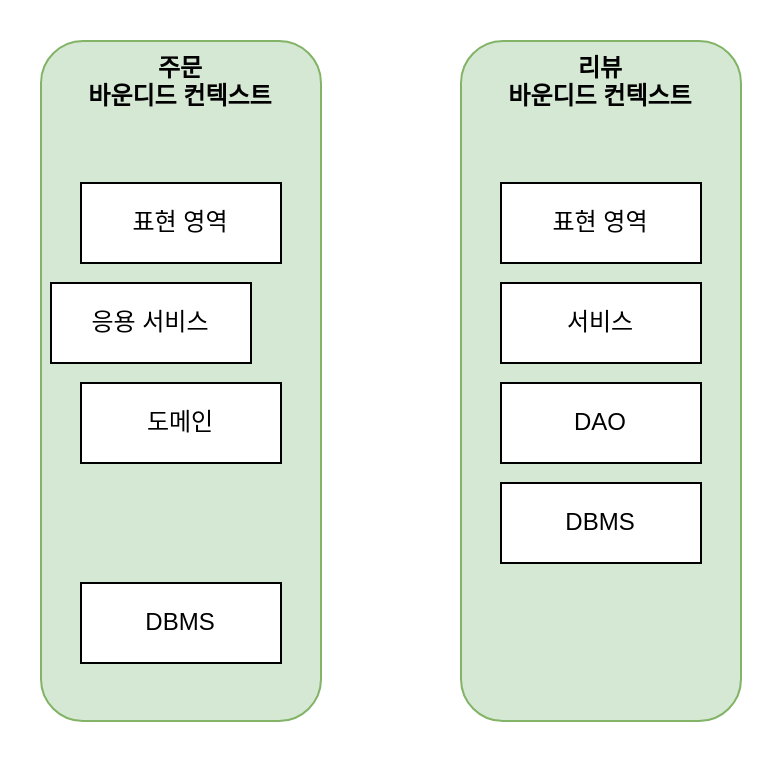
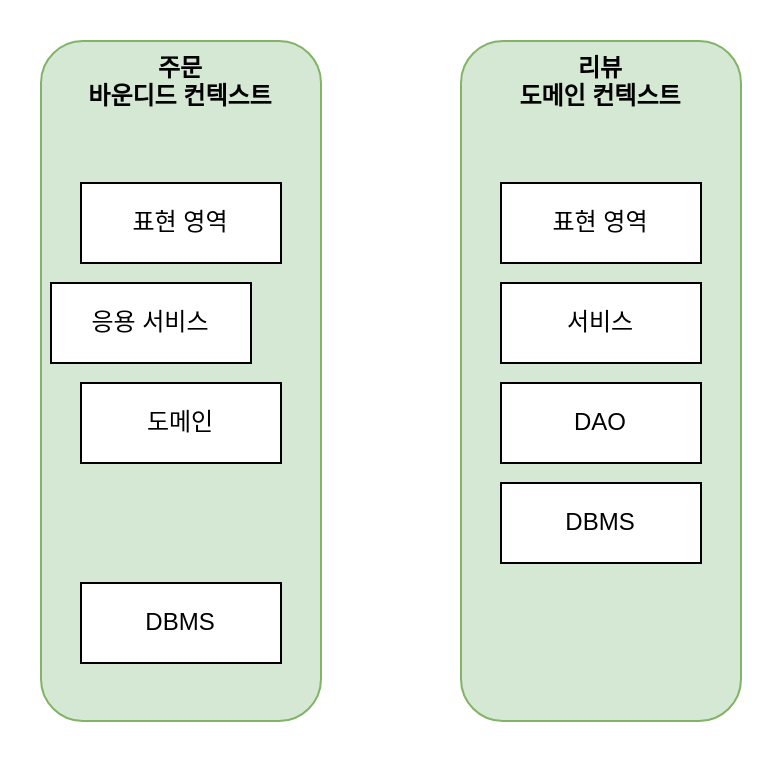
- <mxCell id="7" value="&lt;div&gt;리뷰&lt;/div&gt;&lt;div&gt;바운디드 컨텍스트&lt;/div&gt;" style="rounded=1;whiteSpace=wrap;html=1;verticalAlign=top;fillColor=#d5e8d4;strokeColor=#82b366;fontStyle=1" vertex="1" parent="1"><mxGeometry x="230" y="20" width="140" height="340" as="geometry" /></mxCell>
+ <mxCell id="7" value="&lt;div&gt;리뷰&lt;/div&gt;&lt;div&gt;도메인 컨텍스트&lt;/div&gt;" style="rounded=1;whiteSpace=wrap;html=1;verticalAlign=top;fillColor=#d5e8d4;strokeColor=#82b366;fontStyle=1" vertex="1" parent="1"><mxGeometry x="230" y="20" width="140" height="340" as="geometry" /></mxCell>
